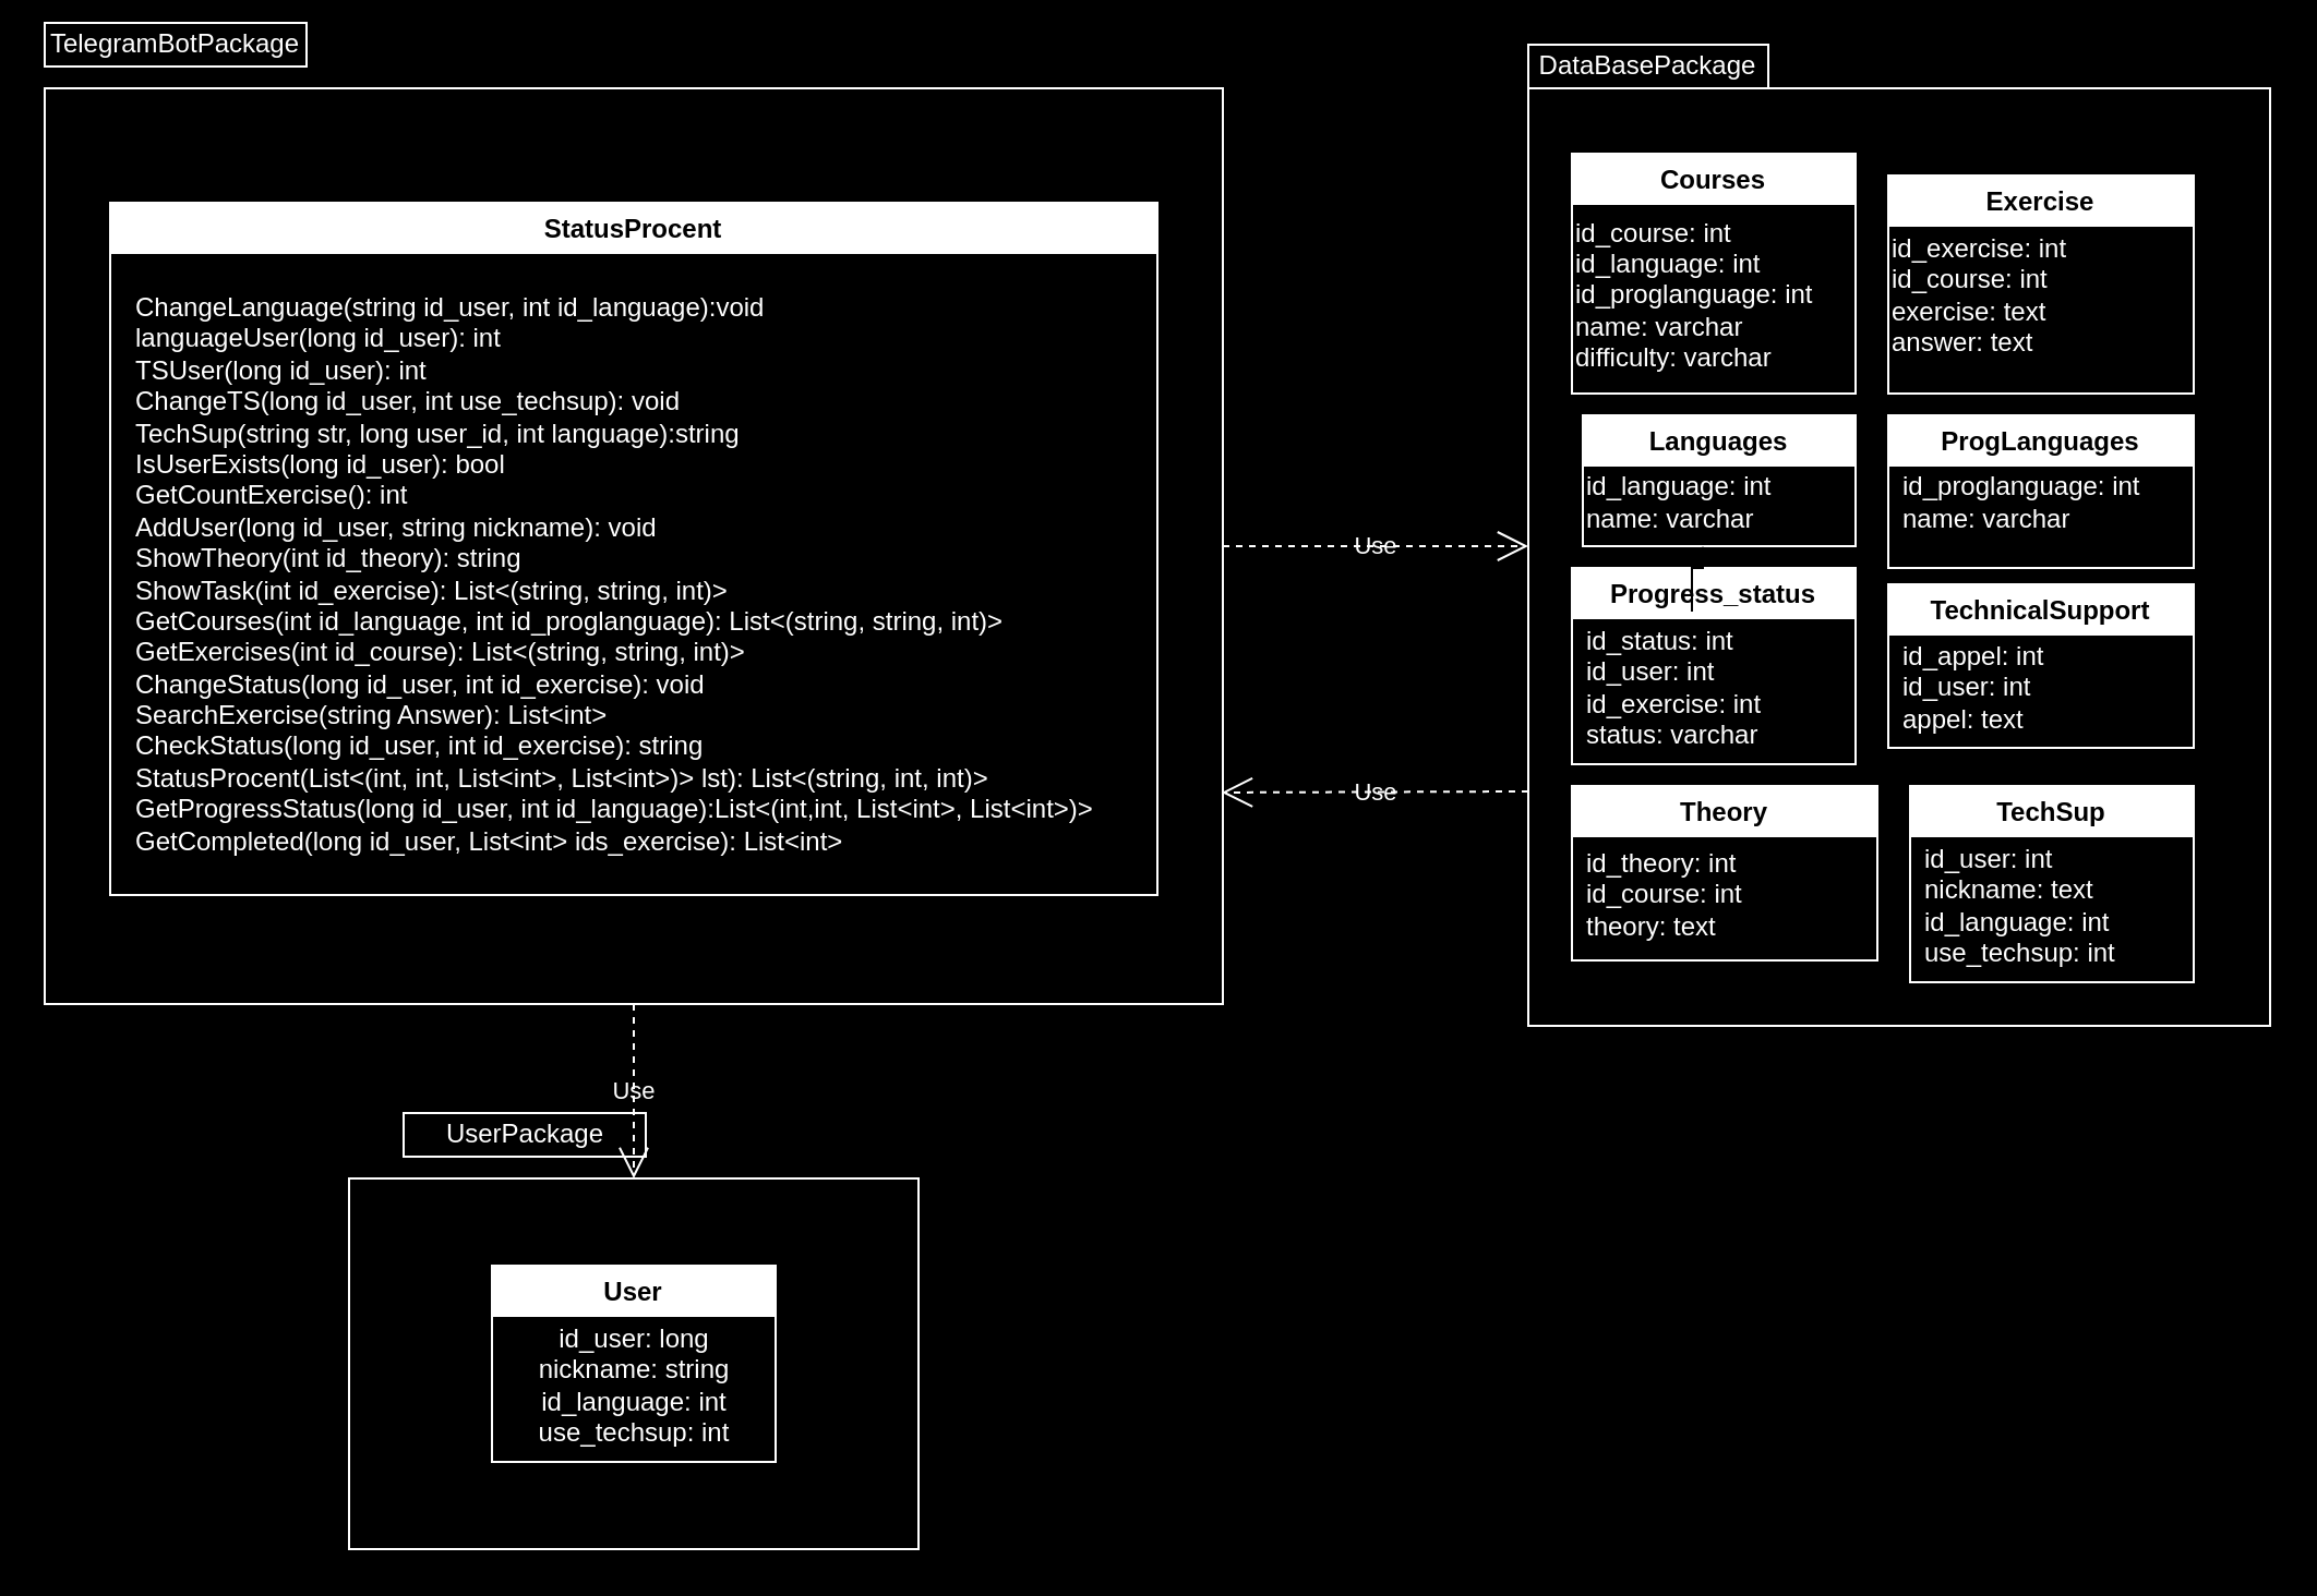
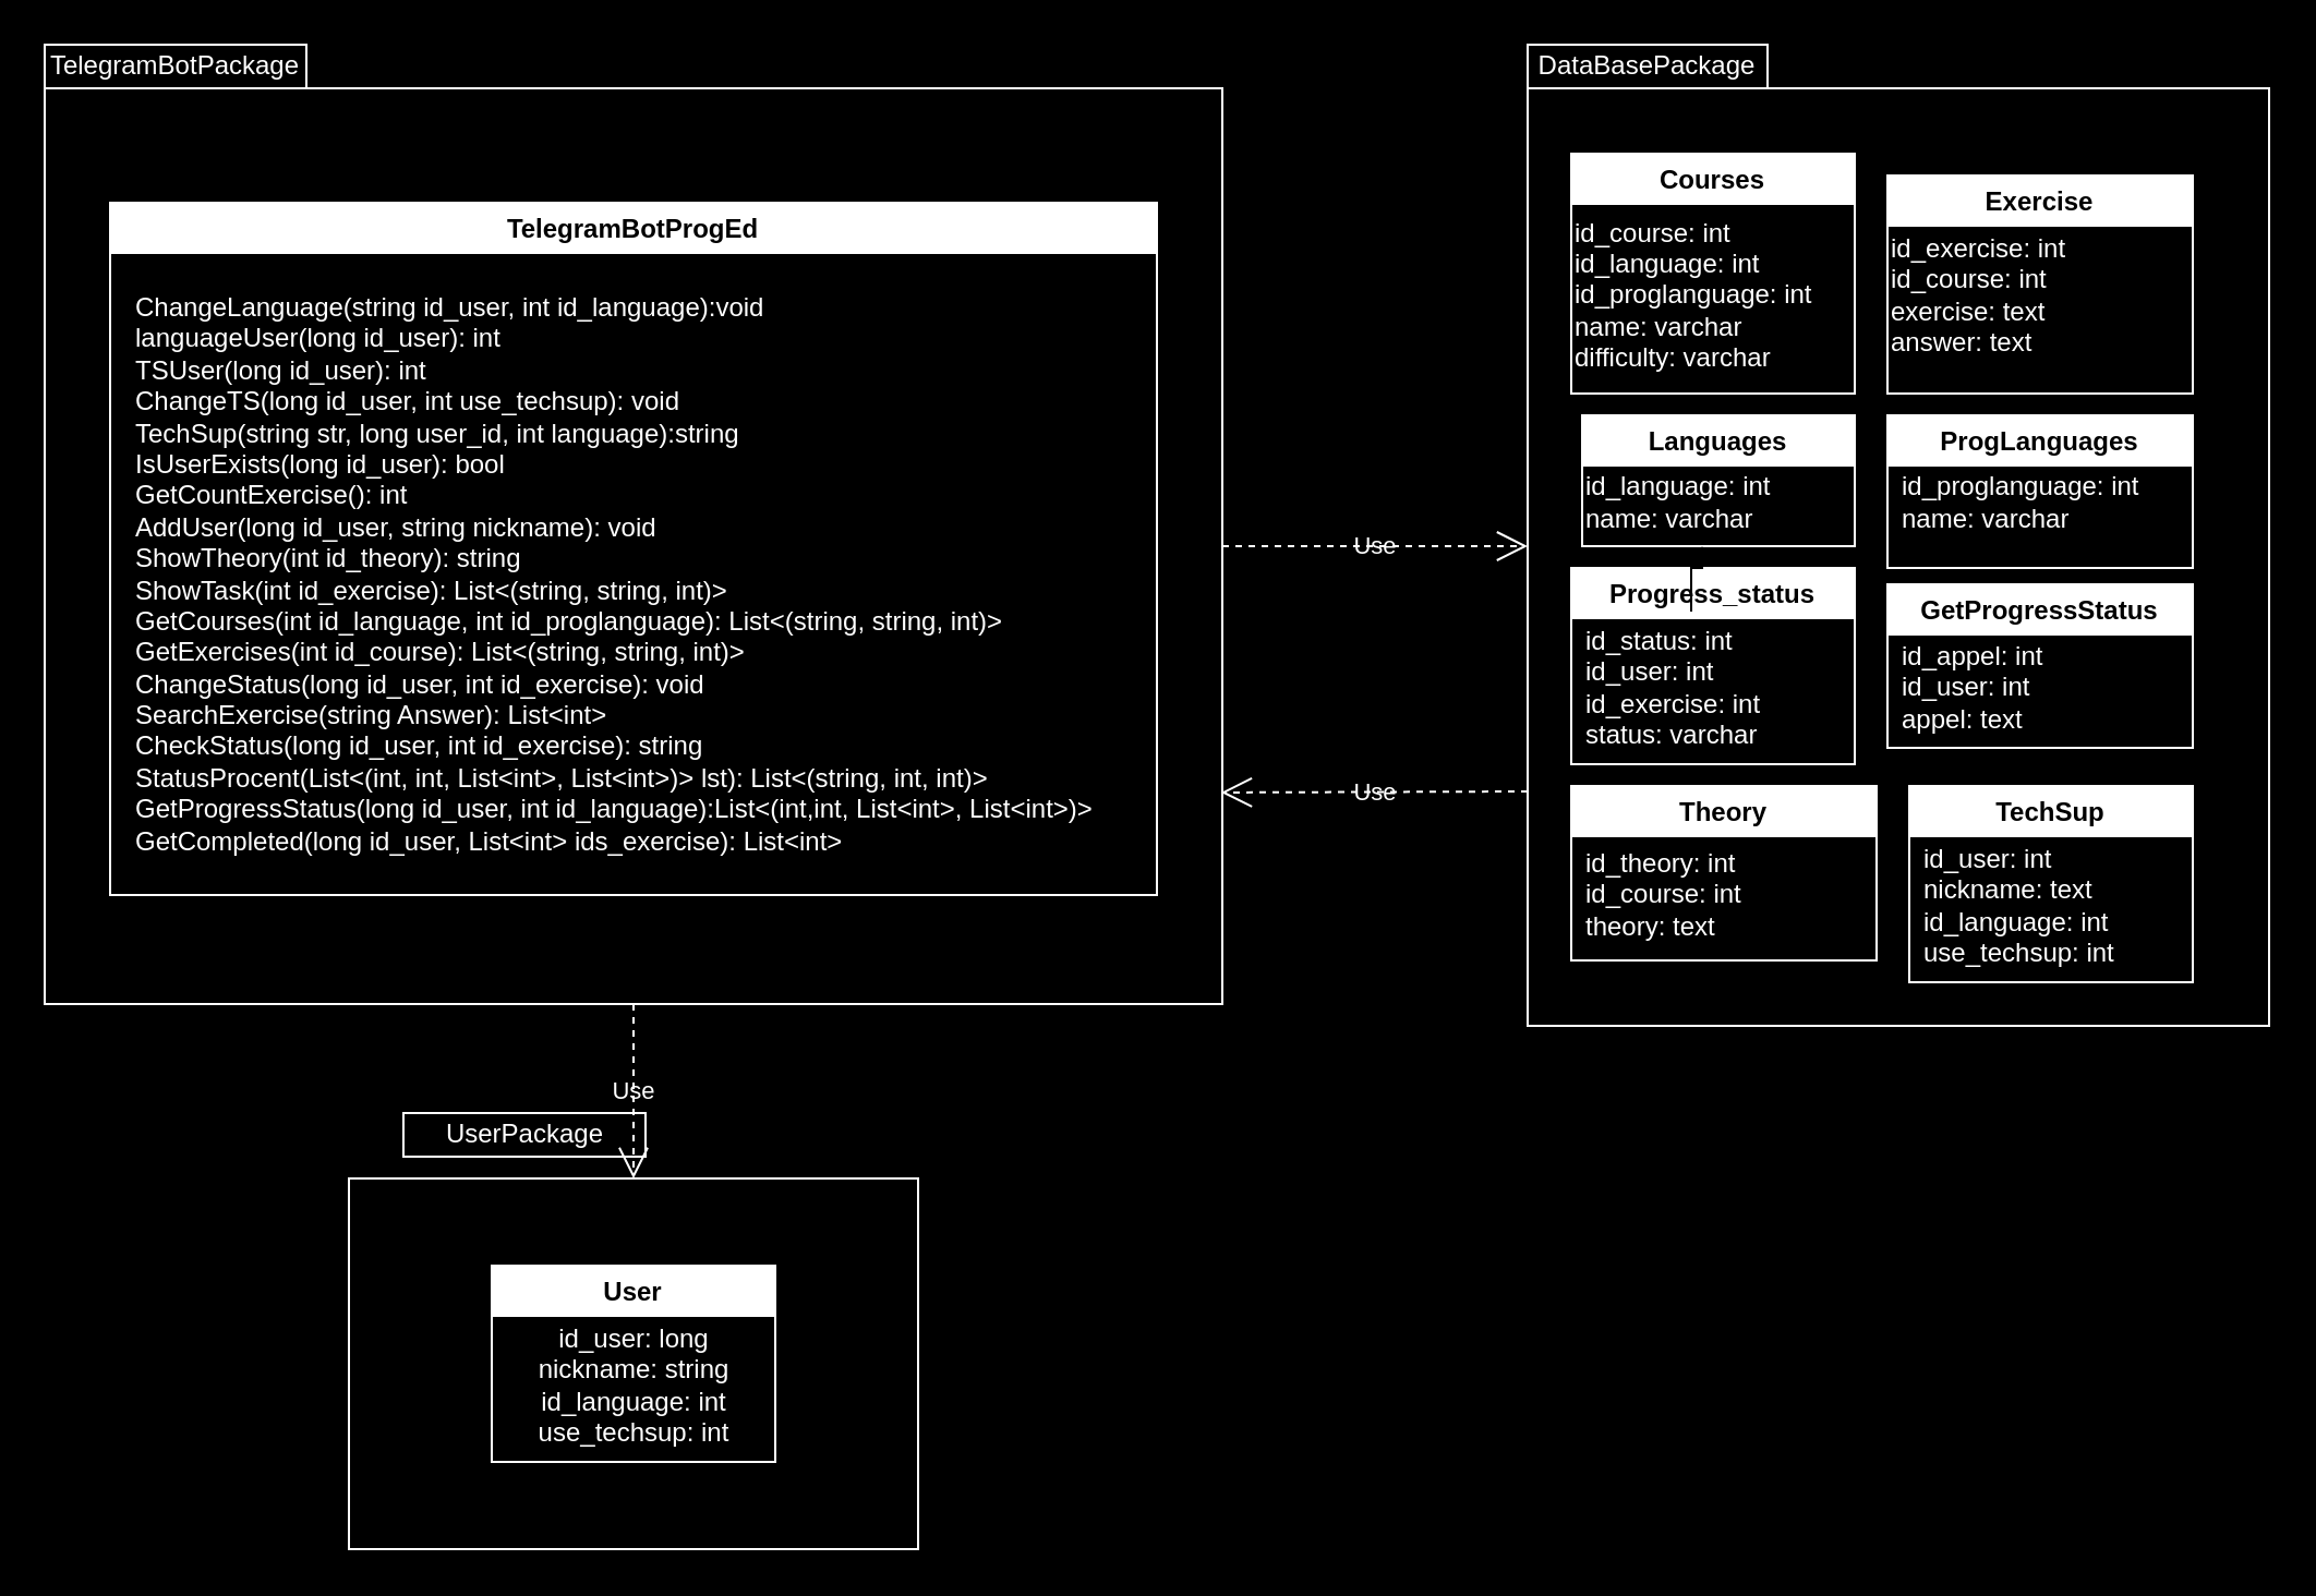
- <mxCell id="4" value="TelegramBotPackage" style="whiteSpace=wrap;html=1;fontColor=#FFFFFF;strokeColor=#FFFFFF;fillColor=#000000;" parent="1" vertex="1"><mxGeometry x="20" y="10" width="120" height="20" as="geometry" /></mxCell>
+ <mxCell id="4" value="TelegramBotPackage" style="whiteSpace=wrap;html=1;fontColor=#FFFFFF;strokeColor=#FFFFFF;fillColor=#000000;" parent="1" vertex="1"><mxGeometry x="20" y="20" width="120" height="20" as="geometry" /></mxCell>
- <mxCell id="26" value="StatusProcent" style="swimlane;fontColor=#000000;strokeColor=#FFFFFF;" parent="1" vertex="1"><mxGeometry x="50" y="92.5" width="480" height="317.5" as="geometry" /></mxCell>
+ <mxCell id="26" value="TelegramBotProgEd" style="swimlane;fontColor=#000000;strokeColor=#FFFFFF;" parent="1" vertex="1"><mxGeometry x="50" y="92.5" width="480" height="317.5" as="geometry" /></mxCell>
- <mxCell id="18" value="TechnicalSupport" style="swimlane;fontColor=#000000;strokeColor=#FFFFFF;" parent="1" vertex="1"><mxGeometry x="865" y="267.5" width="140" height="75" as="geometry" /></mxCell>
+ <mxCell id="18" value="GetProgressStatus" style="swimlane;fontColor=#000000;strokeColor=#FFFFFF;" parent="1" vertex="1"><mxGeometry x="865" y="267.5" width="140" height="75" as="geometry" /></mxCell>
